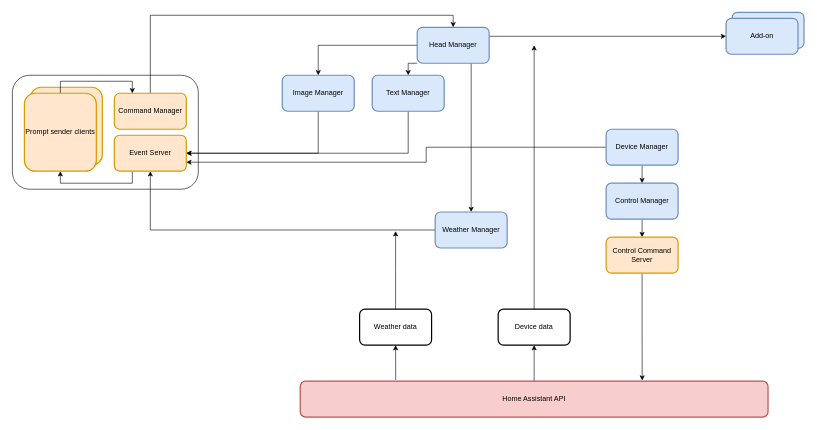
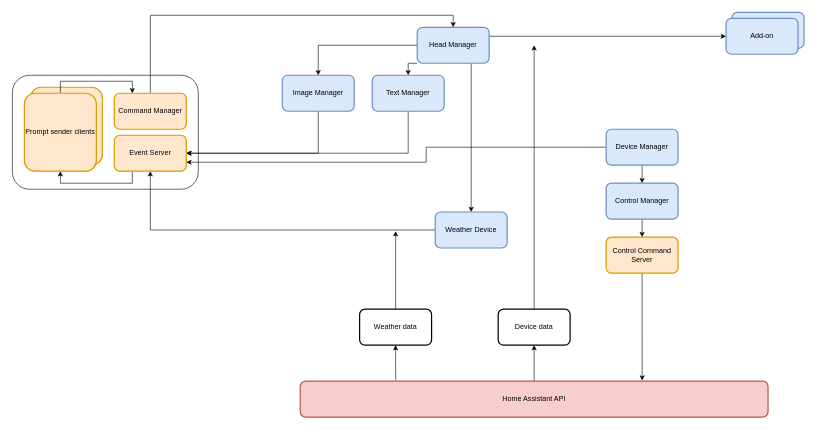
- <mxCell id="15" value="Weather Manager" style="rounded=1;whiteSpace=wrap;html=1;fillColor=#dae8fc;strokeColor=#6c8ebf;strokeWidth=2;" vertex="1" parent="1"><mxGeometry x="725" y="353" width="120" height="60" as="geometry" /></mxCell>
+ <mxCell id="15" value="Weather Device" style="rounded=1;whiteSpace=wrap;html=1;fillColor=#dae8fc;strokeColor=#6c8ebf;strokeWidth=2;" vertex="1" parent="1"><mxGeometry x="725" y="353" width="120" height="60" as="geometry" /></mxCell>
